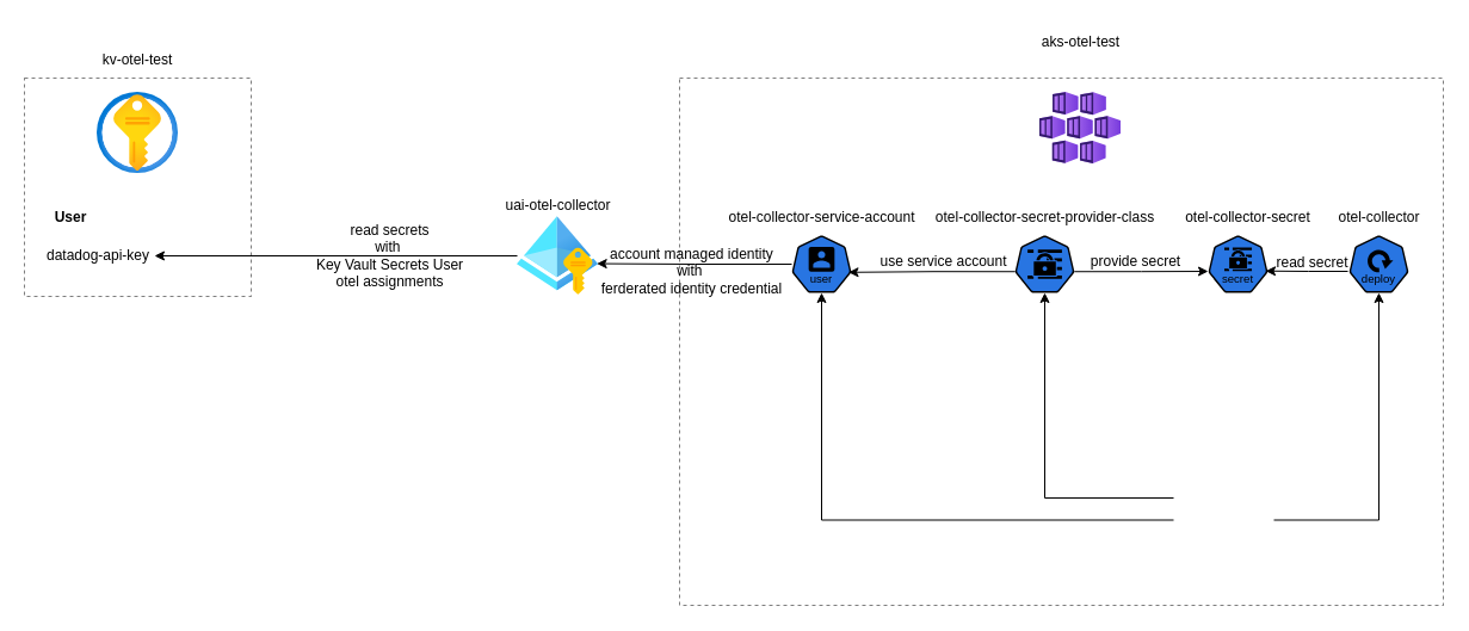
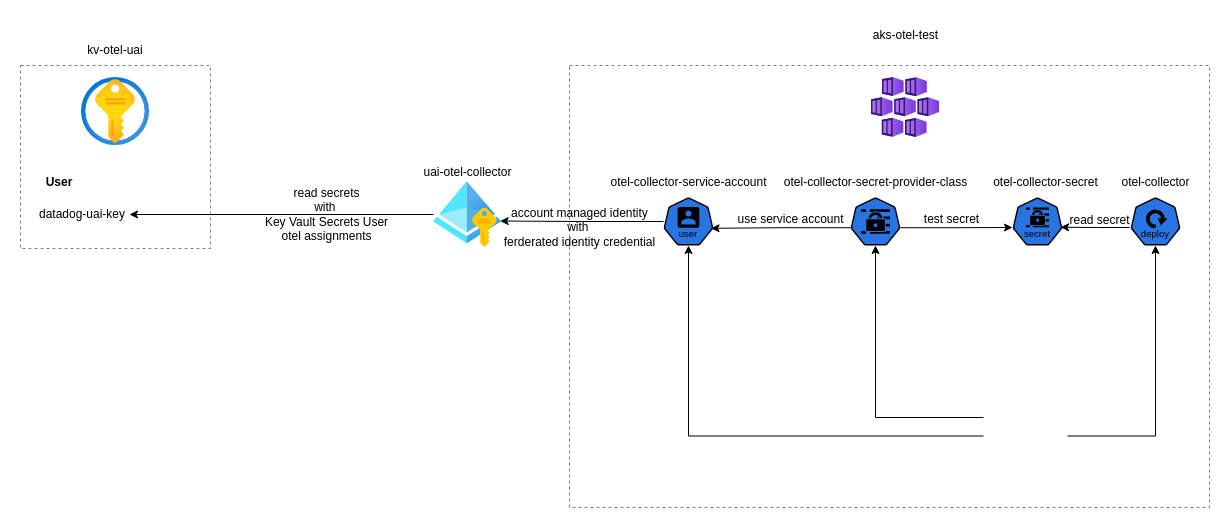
- <mxCell id="13" value="kv-otel-test" style="text;html=1;align=center;verticalAlign=middle;whiteSpace=wrap;rounded=0;fontColor=light-dark(#000000,#FFFFFF);strokeColor=none;" parent="1" vertex="1"><mxGeometry x="70" y="35" width="90" height="30" as="geometry" /></mxCell>
+ <mxCell id="13" value="kv-otel-uai" style="text;html=1;align=center;verticalAlign=middle;whiteSpace=wrap;rounded=0;fontColor=light-dark(#000000,#FFFFFF);strokeColor=none;" parent="1" vertex="1"><mxGeometry x="70" y="35" width="90" height="30" as="geometry" /></mxCell>
- <mxCell id="11" value="datadog-api-key" style="text;html=1;align=center;verticalAlign=middle;whiteSpace=wrap;rounded=0;fontColor=light-dark(#000000,#FFFFFF);strokeColor=none;" parent="1" vertex="1"><mxGeometry x="35" y="199" width="94" height="30" as="geometry" /></mxCell>
+ <mxCell id="11" value="datadog-uai-key" style="text;html=1;align=center;verticalAlign=middle;whiteSpace=wrap;rounded=0;fontColor=light-dark(#000000,#FFFFFF);strokeColor=none;" parent="1" vertex="1"><mxGeometry x="35" y="199" width="94" height="30" as="geometry" /></mxCell>
- <mxCell id="32" value="provide secret" style="text;html=1;align=center;verticalAlign=middle;resizable=0;points=[];autosize=1;strokeColor=none;fillColor=none;fontColor=light-dark(#000000,#FFFFFF);" parent="1" vertex="1"><mxGeometry x="901" y="204" width="100" height="30" as="geometry" /></mxCell>
+ <mxCell id="32" value="test secret" style="text;html=1;align=center;verticalAlign=middle;resizable=0;points=[];autosize=1;strokeColor=none;fillColor=none;fontColor=light-dark(#000000,#FFFFFF);" parent="1" vertex="1"><mxGeometry x="901" y="204" width="100" height="30" as="geometry" /></mxCell>
